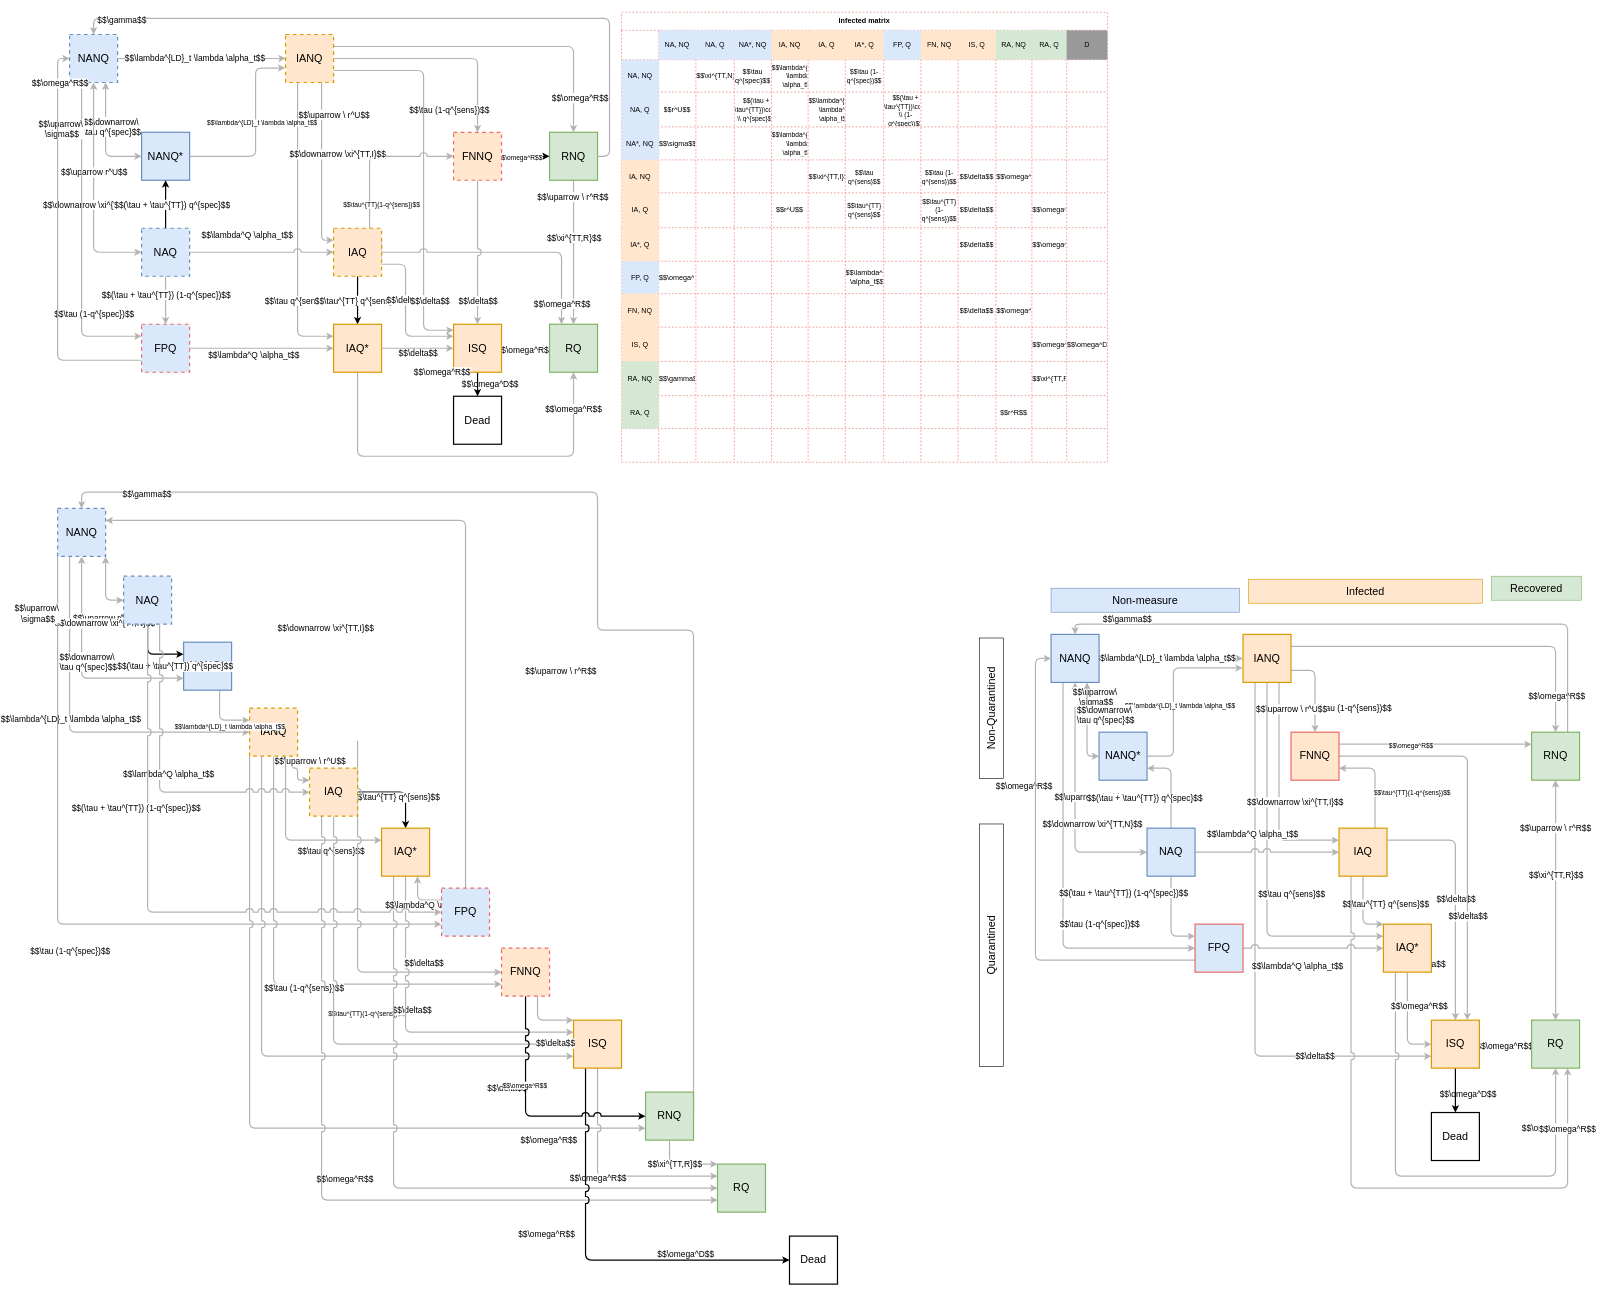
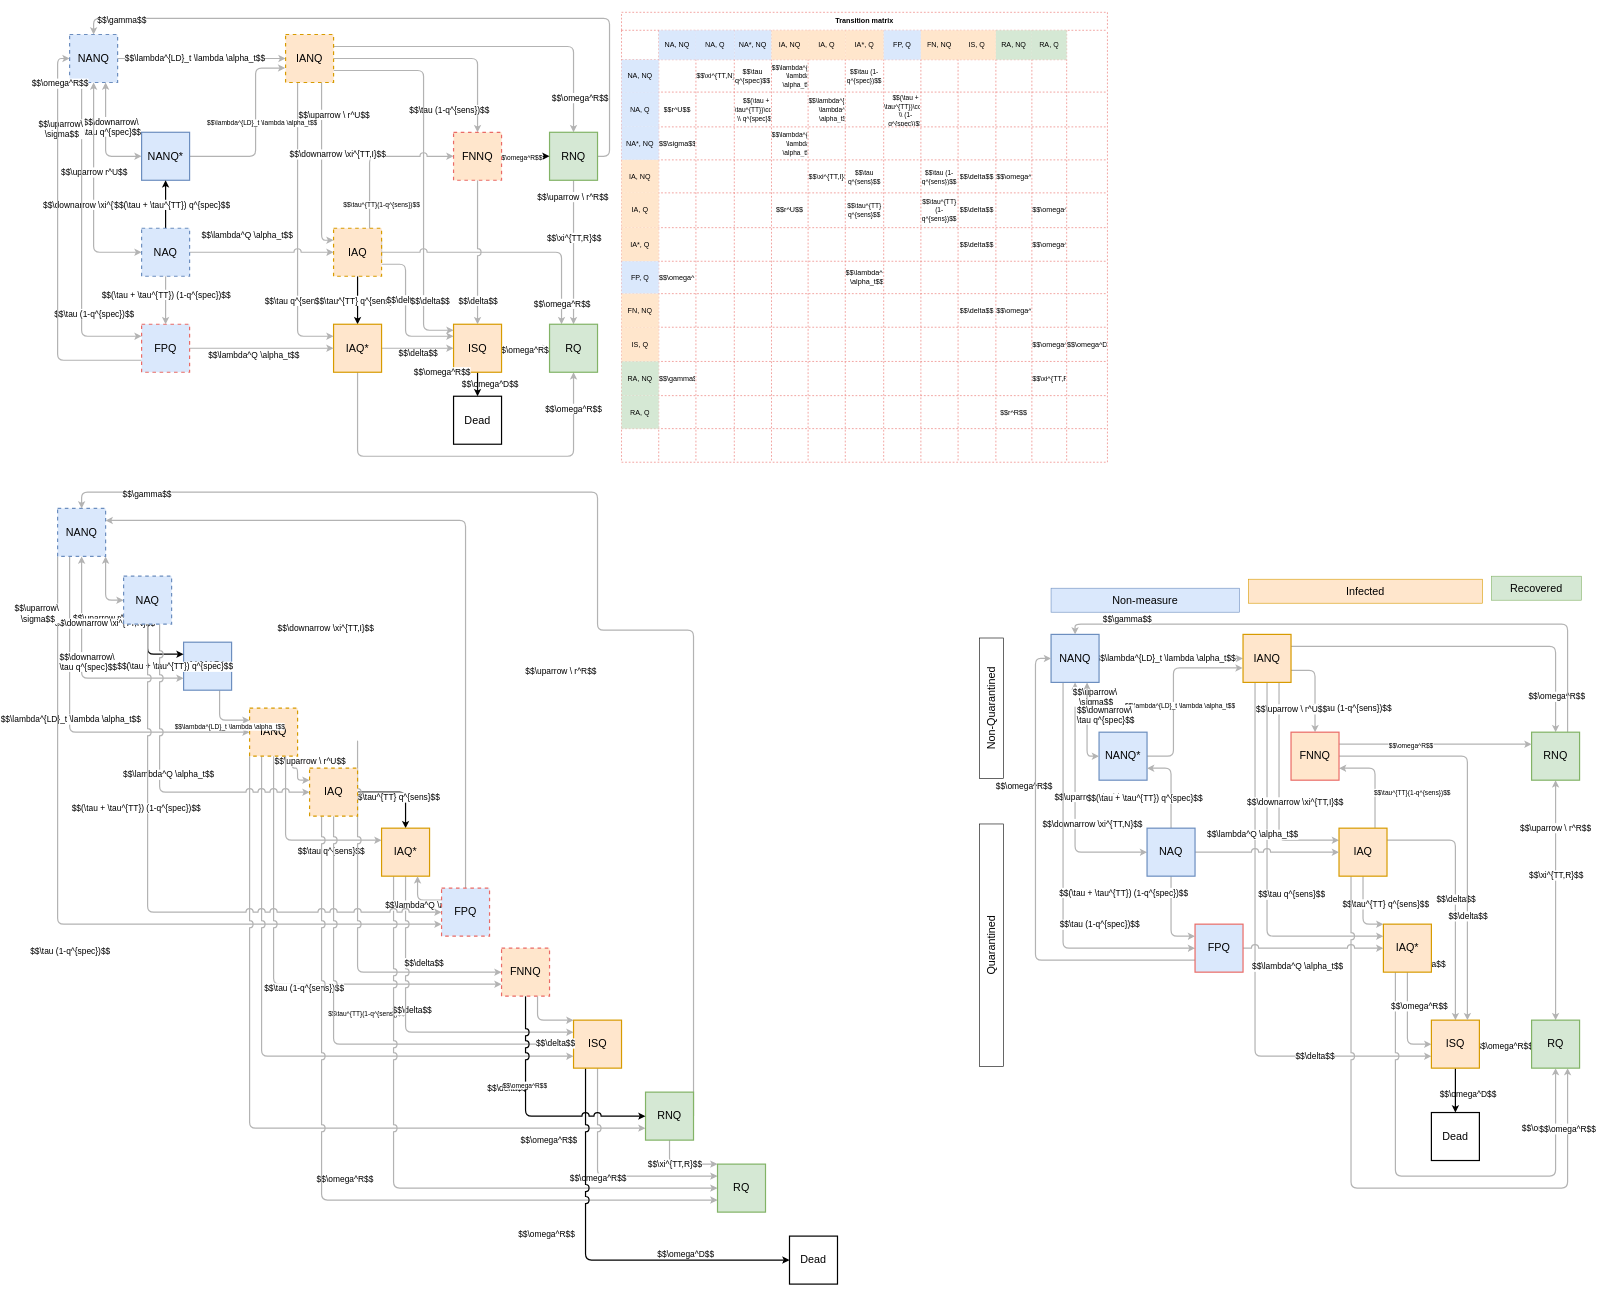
- <mxCell id="70" value="Infected matrix" style="shape=table;html=1;whiteSpace=wrap;startSize=30;container=1;collapsible=0;childLayout=tableLayout;fontStyle=1;align=center;dashed=1;strokeColor=#EA6B66;" parent="1" vertex="1"><mxGeometry x="960" y="20" width="810" height="750" as="geometry" /></mxCell>
+ <mxCell id="70" value="Transition matrix" style="shape=table;html=1;whiteSpace=wrap;startSize=30;container=1;collapsible=0;childLayout=tableLayout;fontStyle=1;align=center;dashed=1;strokeColor=#EA6B66;" parent="1" vertex="1"><mxGeometry x="960" y="20" width="810" height="750" as="geometry" /></mxCell>
- <mxCell id="84" value="D" style="shape=partialRectangle;html=1;whiteSpace=wrap;connectable=0;top=0;left=0;bottom=0;right=0;overflow=hidden;fillColor=#999999;" parent="71" vertex="1"><mxGeometry x="742" width="68" height="49" as="geometry" /></mxCell>
